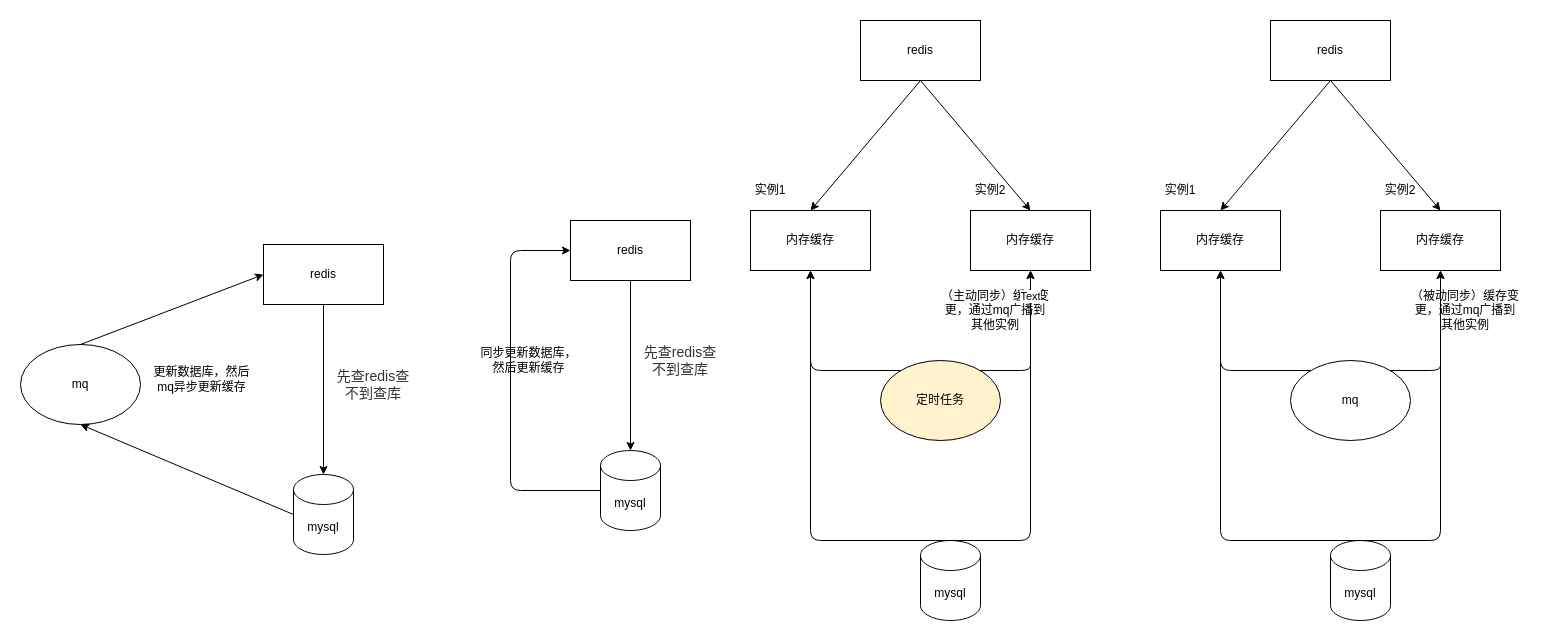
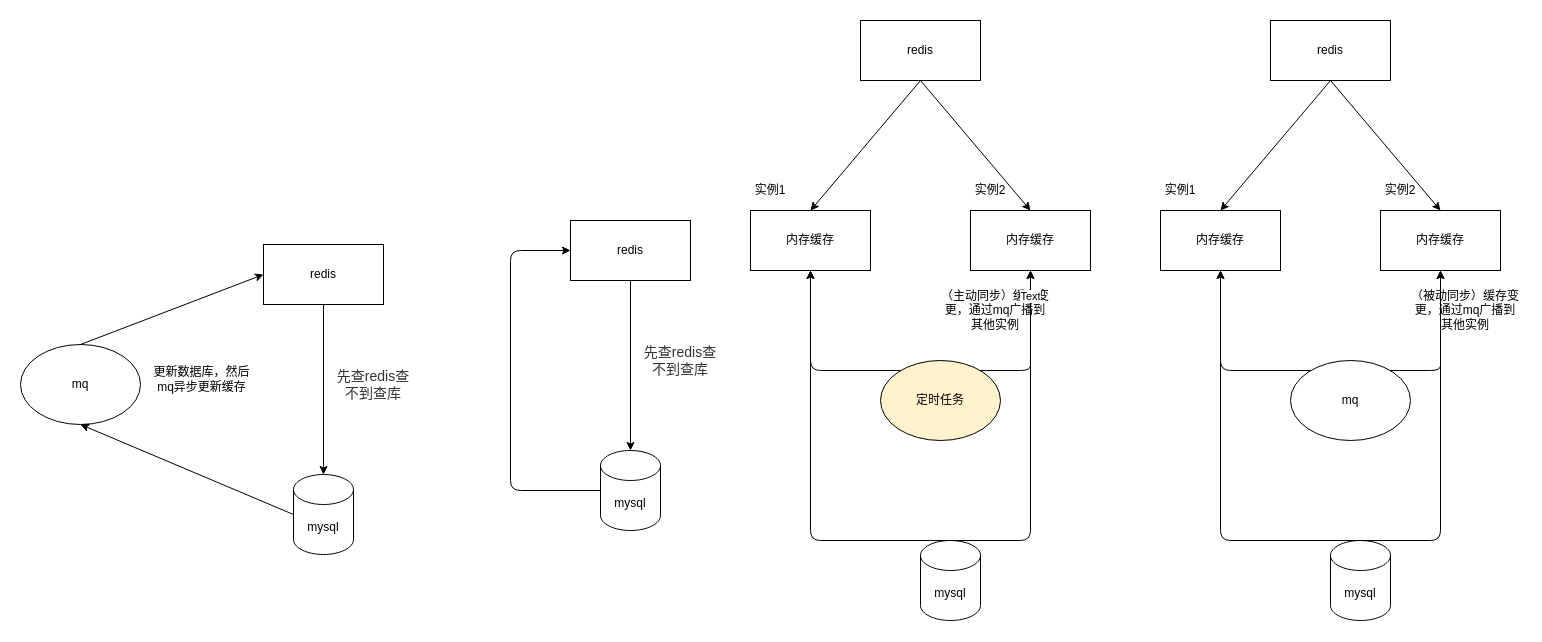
- <mxCell id="17" value="同步更新数据库，然后更新缓存" style="text;html=1;strokeColor=none;fillColor=none;align=center;verticalAlign=middle;whiteSpace=wrap;rounded=0;" vertex="1" parent="1"><mxGeometry x="477" y="350" width="103" height="20" as="geometry" /></mxCell>
